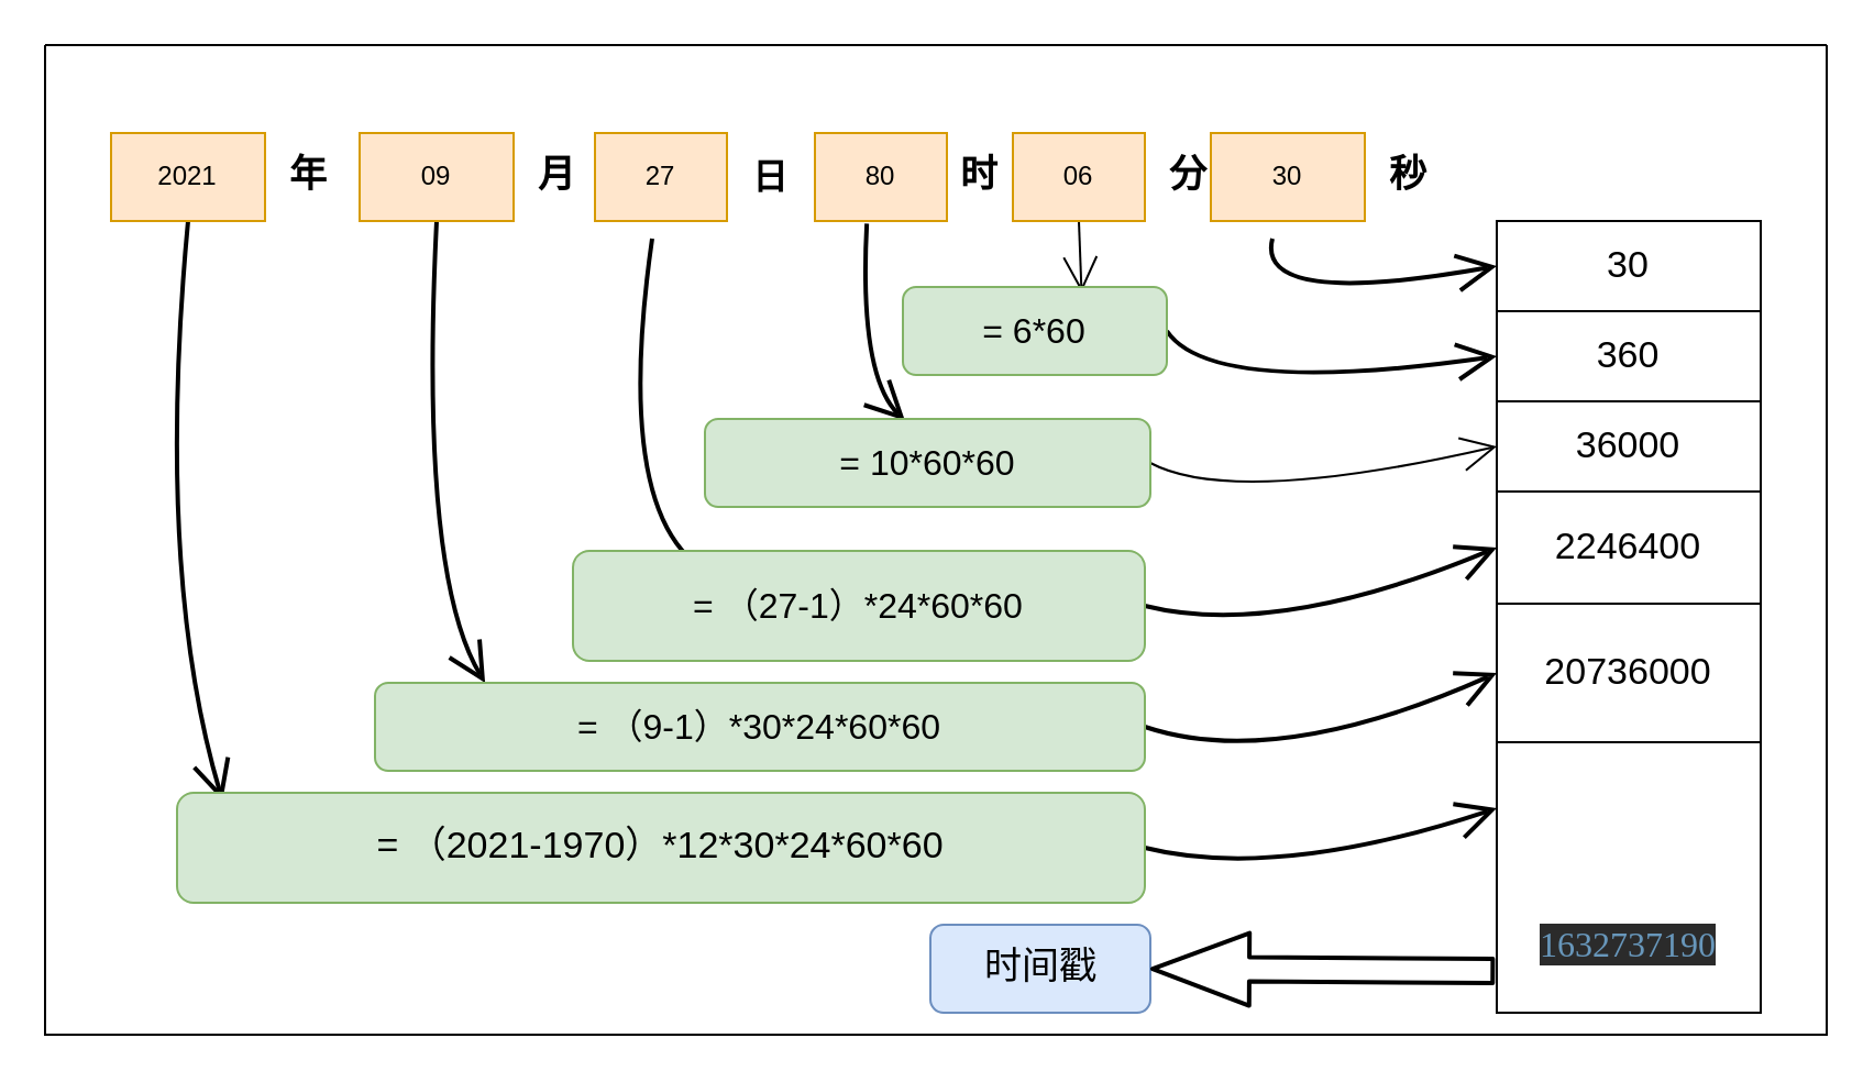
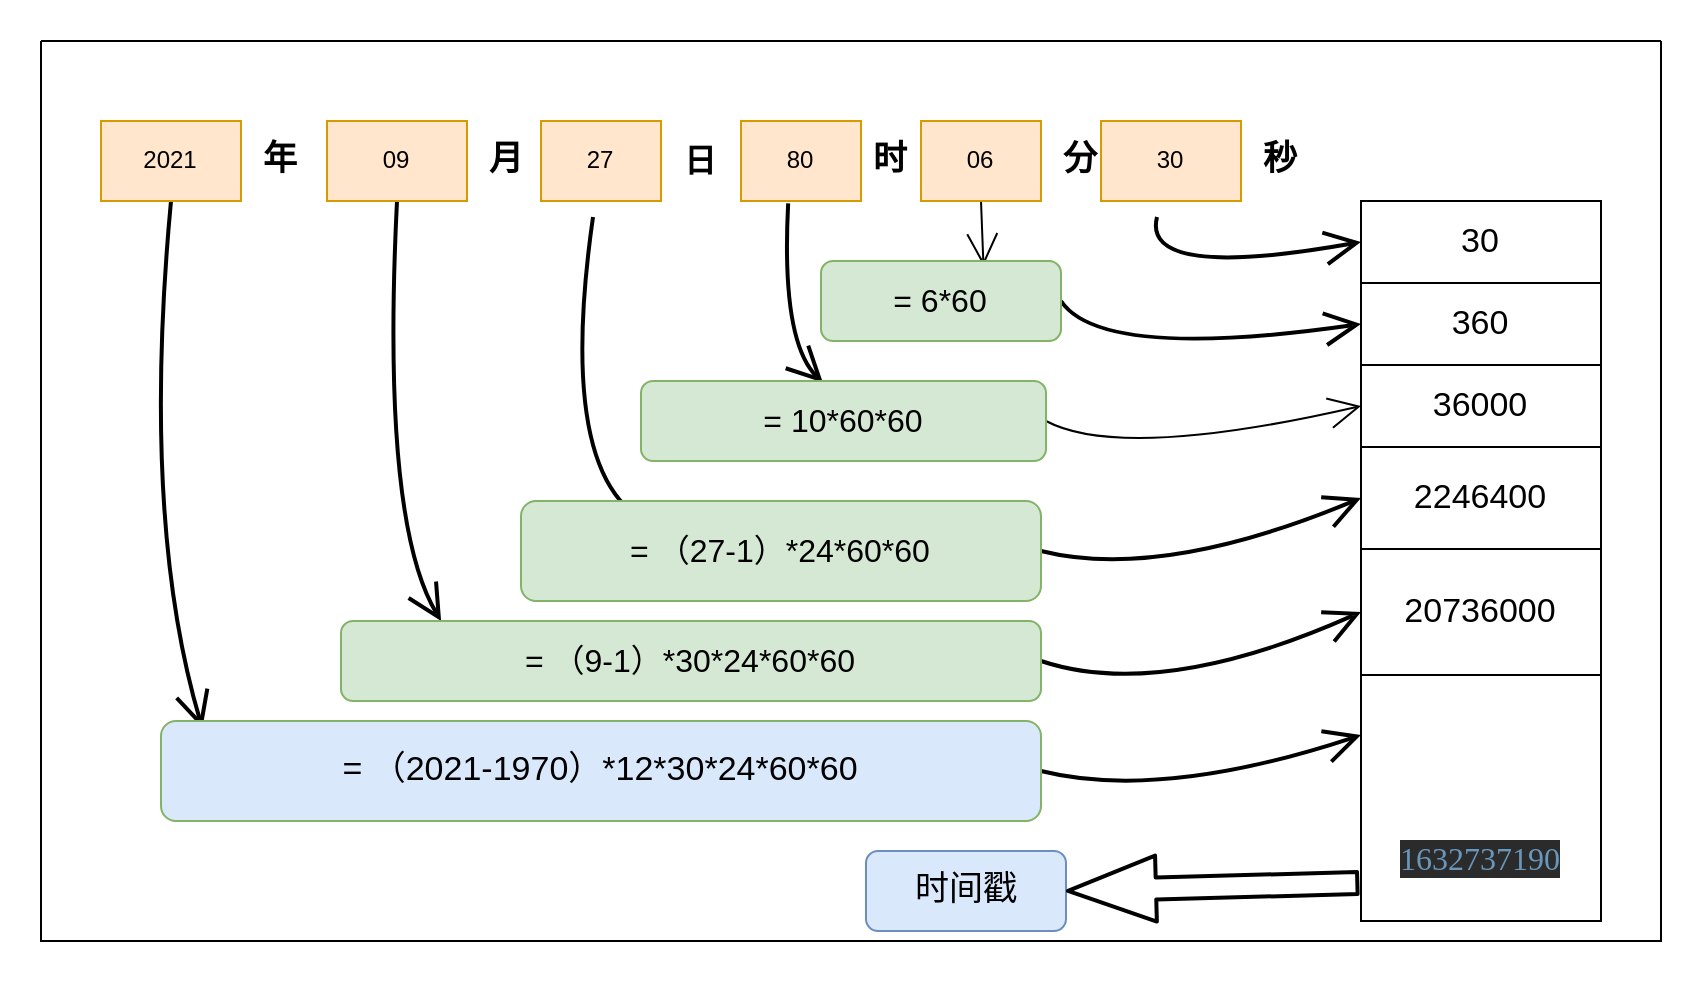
- <mxCell id="44" value="= （2021-1970）*12*30*24*60*60" style="rounded=1;whiteSpace=wrap;html=1;hachureGap=4;pointerEvents=0;fontSize=17;fillColor=#d5e8d4;strokeColor=#82b366;" vertex="1" parent="2"><mxGeometry x="60" y="340" width="440" height="50" as="geometry" /></mxCell>
+ <mxCell id="44" value="= （2021-1970）*12*30*24*60*60" style="rounded=1;whiteSpace=wrap;html=1;hachureGap=4;pointerEvents=0;fontSize=17;fillColor=#dae8fc;strokeColor=#82b366;" vertex="1" parent="2"><mxGeometry x="60" y="340" width="440" height="50" as="geometry" /></mxCell>
- <mxCell id="45" value="时间戳" style="rounded=1;whiteSpace=wrap;html=1;hachureGap=4;pointerEvents=0;fontSize=17;fillColor=#dae8fc;strokeColor=#6c8ebf;" vertex="1" parent="2"><mxGeometry x="402.5" y="400" width="100" height="40" as="geometry" /></mxCell>
+ <mxCell id="45" value="时间戳" style="rounded=1;whiteSpace=wrap;html=1;hachureGap=4;pointerEvents=0;fontSize=17;fillColor=#dae8fc;strokeColor=#6c8ebf;" vertex="1" parent="2"><mxGeometry x="412.5" y="405" width="100" height="40" as="geometry" /></mxCell>
